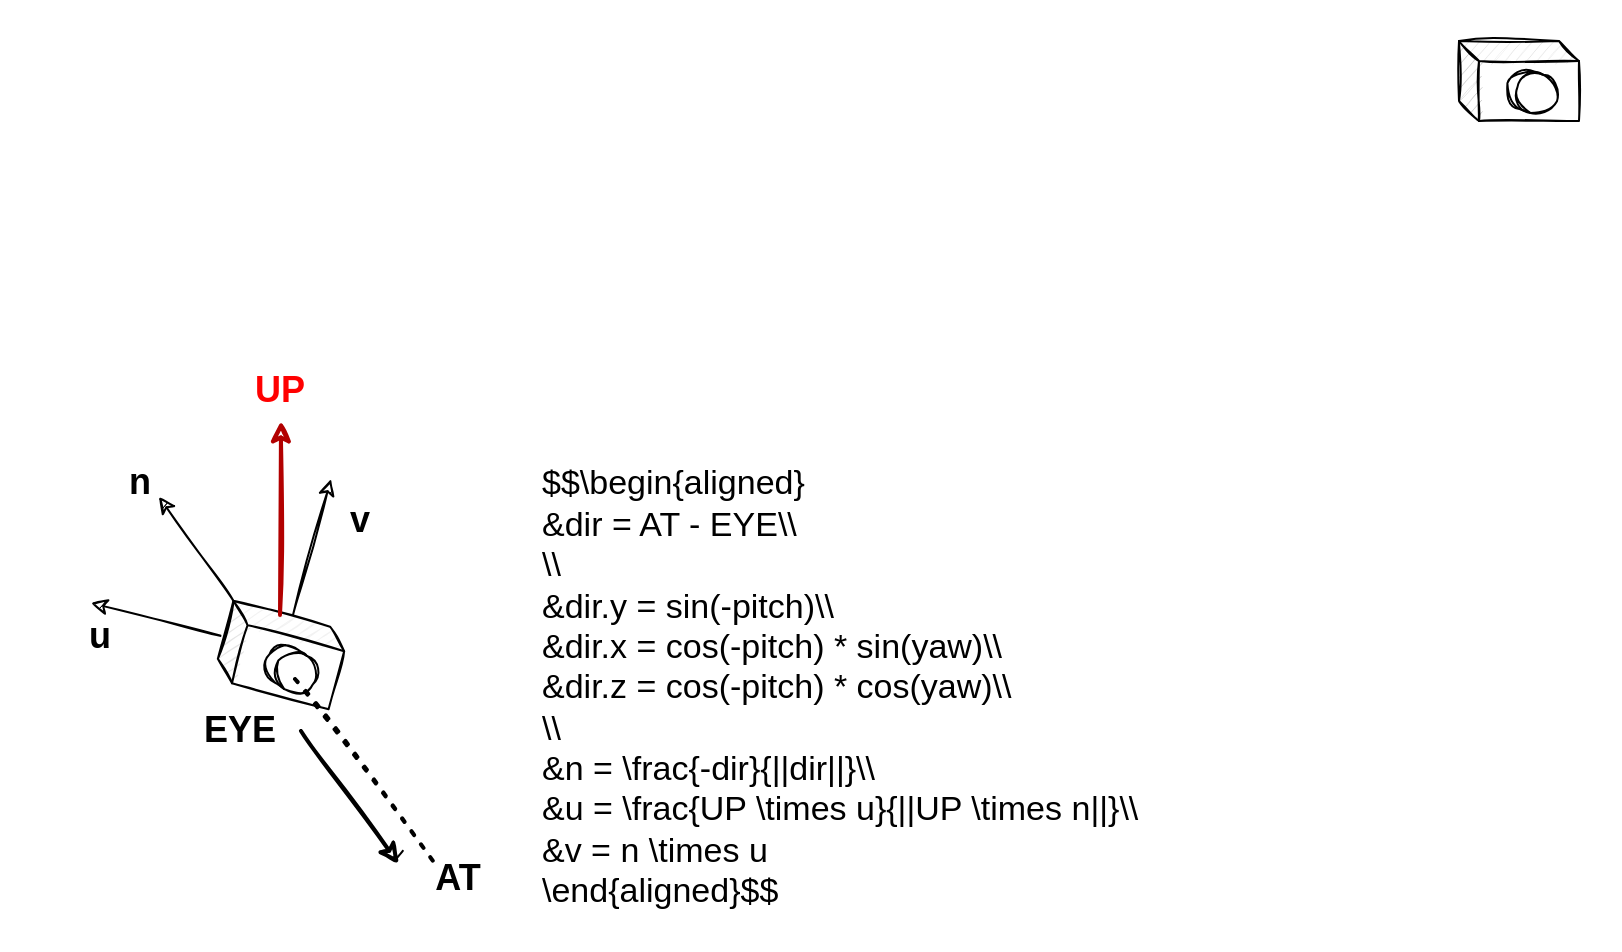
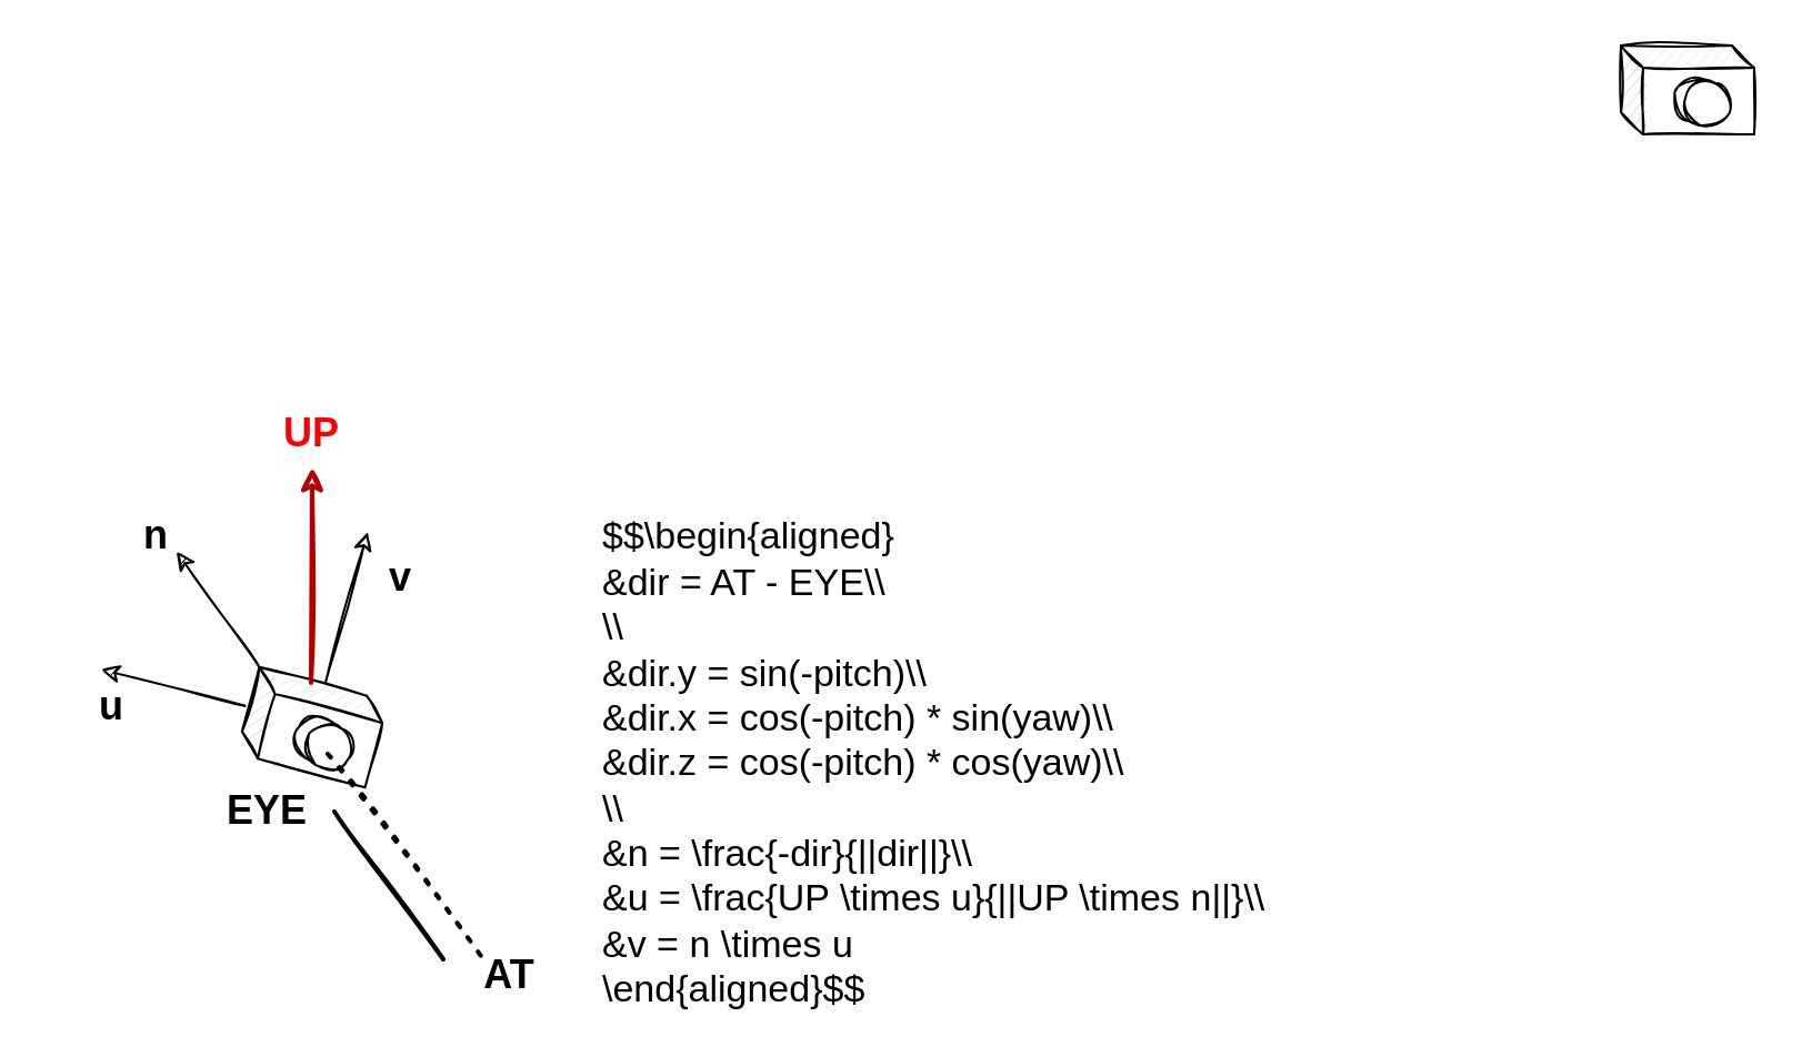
- <mxCell id="19" value="" style="endArrow=classic;html=1;labelBackgroundColor=#FF0000;sketch=1;fontSize=17;fontColor=#000000;strokeWidth=2;exitX=1;exitY=0.5;exitDx=0;exitDy=0;entryX=0;entryY=0.25;entryDx=0;entryDy=0;" edge="1" parent="1" source="11" target="10"><mxGeometry width="50" height="50" relative="1" as="geometry"><mxPoint x="309" y="280" as="sourcePoint" /><mxPoint x="359" y="230" as="targetPoint" /></mxGeometry></mxCell>
+ <mxCell id="19" value="" style="endArrow=none;html=1;labelBackgroundColor=#FF0000;sketch=1;fontSize=17;fontColor=#000000;strokeWidth=2;exitX=1;exitY=0.5;exitDx=0;exitDy=0;entryX=0;entryY=0.25;entryDx=0;entryDy=0;" edge="1" parent="1" source="11" target="10"><mxGeometry width="50" height="50" relative="1" as="geometry"><mxPoint x="309" y="280" as="sourcePoint" /><mxPoint x="359" y="230" as="targetPoint" /></mxGeometry></mxCell>
